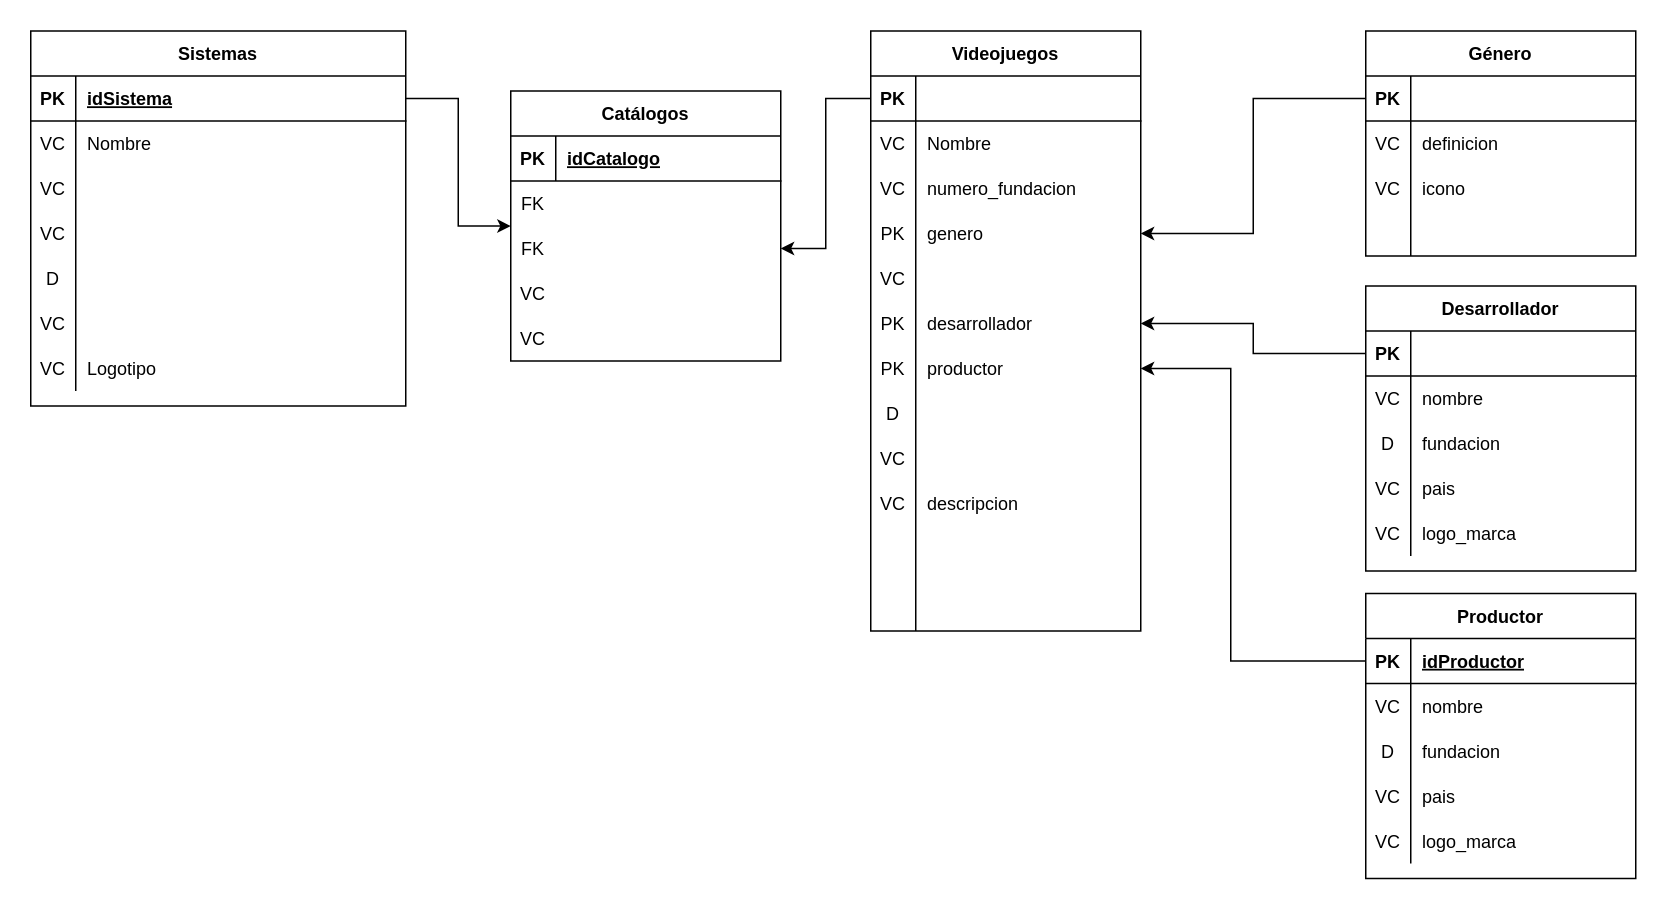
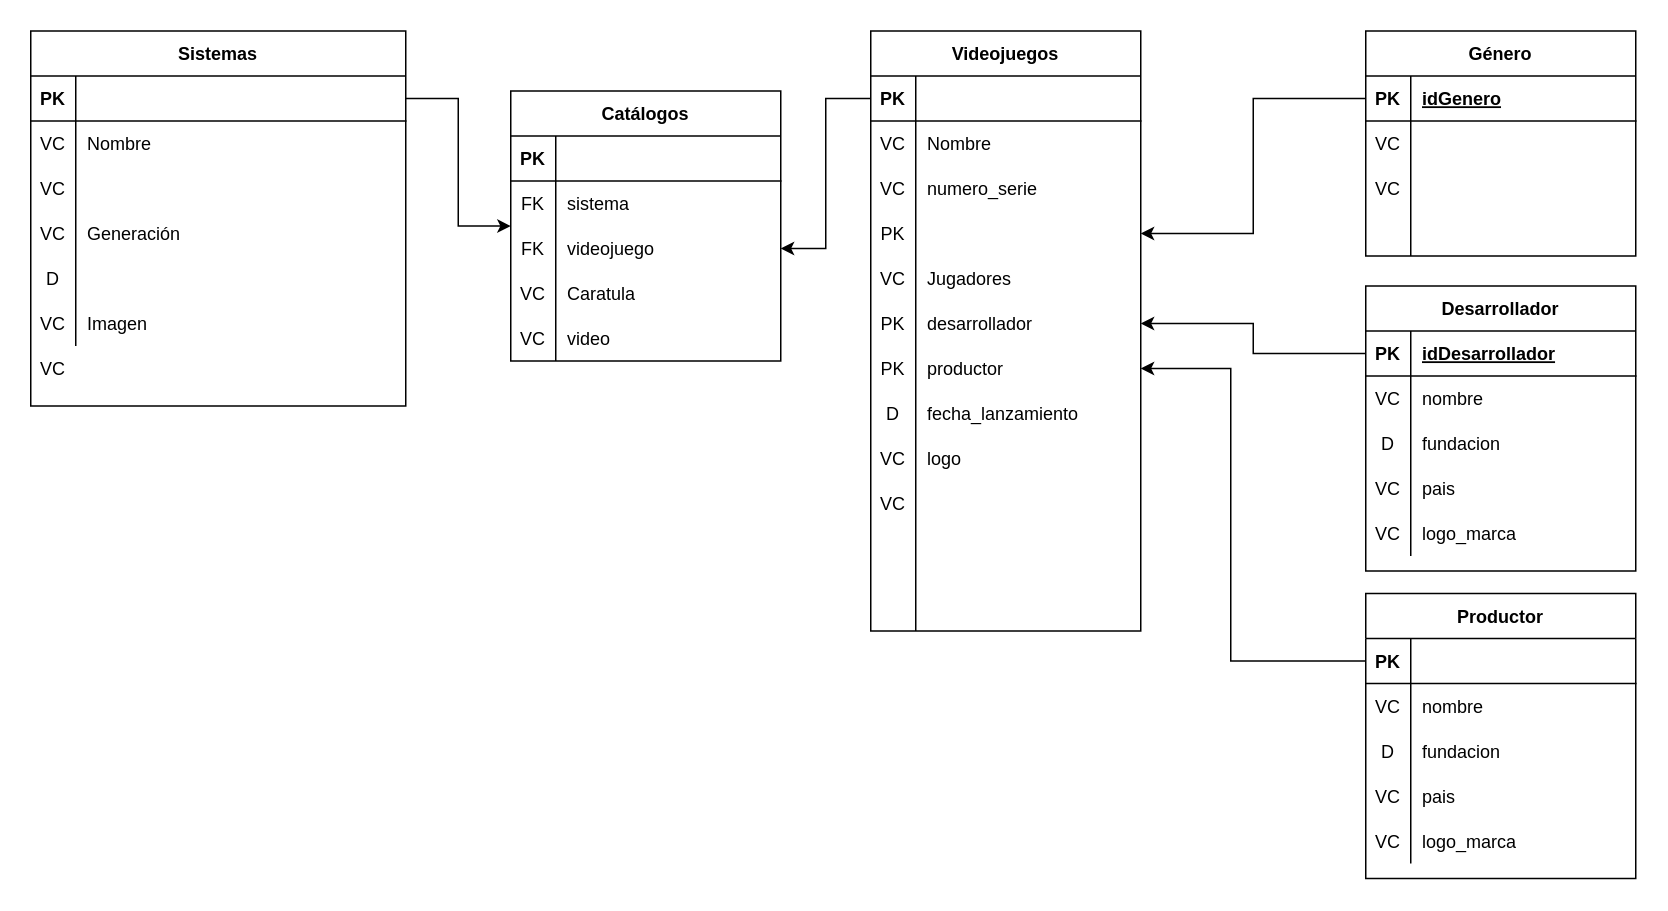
- <mxCell id="5" value="idSistema" style="shape=partialRectangle;overflow=hidden;connectable=0;fillColor=none;top=0;left=0;bottom=0;right=0;align=left;spacingLeft=6;fontStyle=5;" parent="3" vertex="1"><mxGeometry x="30" width="220" height="30" as="geometry" /></mxCell>
+ <mxCell id="83" value="idGenero" style="shape=partialRectangle;connectable=0;fillColor=none;top=0;left=0;bottom=0;right=0;align=left;spacingLeft=6;fontStyle=5;overflow=hidden;" vertex="1" parent="81"><mxGeometry x="30" width="150" height="30" as="geometry" /></mxCell>
- <mxCell id="86" value="definicion" style="shape=partialRectangle;connectable=0;fillColor=none;top=0;left=0;bottom=0;right=0;align=left;spacingLeft=6;overflow=hidden;" vertex="1" parent="84"><mxGeometry x="30" width="150" height="30" as="geometry" /></mxCell>
- <mxCell id="66" value="idCatalogo" style="shape=partialRectangle;connectable=0;fillColor=none;top=0;left=0;bottom=0;right=0;align=left;spacingLeft=6;fontStyle=5;overflow=hidden;" vertex="1" parent="64"><mxGeometry x="30" width="150" height="30" as="geometry" /></mxCell>
- <mxCell id="89" value="icono" style="shape=partialRectangle;connectable=0;fillColor=none;top=0;left=0;bottom=0;right=0;align=left;spacingLeft=6;overflow=hidden;" vertex="1" parent="87"><mxGeometry x="30" width="150" height="30" as="geometry" /></mxCell>
- <mxCell id="31" value="numero_fundacion" style="shape=partialRectangle;connectable=0;fillColor=none;top=0;left=0;bottom=0;right=0;align=left;spacingLeft=6;overflow=hidden;" vertex="1" parent="29"><mxGeometry x="30" width="150" height="30" as="geometry" /></mxCell>
+ <mxCell id="31" value="numero_serie" style="shape=partialRectangle;connectable=0;fillColor=none;top=0;left=0;bottom=0;right=0;align=left;spacingLeft=6;overflow=hidden;" vertex="1" parent="29"><mxGeometry x="30" width="150" height="30" as="geometry" /></mxCell>
+ <mxCell id="69" value="sistema" style="shape=partialRectangle;connectable=0;fillColor=none;top=0;left=0;bottom=0;right=0;align=left;spacingLeft=6;overflow=hidden;" vertex="1" parent="67"><mxGeometry x="30" width="150" height="30" as="geometry" /></mxCell>
+ <mxCell id="13" value="Generación" style="shape=partialRectangle;overflow=hidden;connectable=0;fillColor=none;top=0;left=0;bottom=0;right=0;align=left;spacingLeft=6;" vertex="1" parent="11"><mxGeometry x="30" width="220" height="30" as="geometry" /></mxCell>
- <mxCell id="34" value="genero" style="shape=partialRectangle;connectable=0;fillColor=none;top=0;left=0;bottom=0;right=0;align=left;spacingLeft=6;overflow=hidden;" vertex="1" parent="32"><mxGeometry x="30" width="150" height="30" as="geometry" /></mxCell>
+ <mxCell id="72" value="videojuego" style="shape=partialRectangle;connectable=0;fillColor=none;top=0;left=0;bottom=0;right=0;align=left;spacingLeft=6;overflow=hidden;" vertex="1" parent="70"><mxGeometry x="30" width="150" height="30" as="geometry" /></mxCell>
+ <mxCell id="37" value="Jugadores" style="shape=partialRectangle;connectable=0;fillColor=none;top=0;left=0;bottom=0;right=0;align=left;spacingLeft=6;overflow=hidden;" vertex="1" parent="35"><mxGeometry x="30" width="150" height="30" as="geometry" /></mxCell>
+ <mxCell id="75" value="Caratula" style="shape=partialRectangle;connectable=0;fillColor=none;top=0;left=0;bottom=0;right=0;align=left;spacingLeft=6;overflow=hidden;" vertex="1" parent="73"><mxGeometry x="30" width="150" height="30" as="geometry" /></mxCell>
+ <mxCell id="18" value="Imagen" style="shape=partialRectangle;overflow=hidden;connectable=0;fillColor=none;top=0;left=0;bottom=0;right=0;align=left;spacingLeft=6;" vertex="1" parent="16"><mxGeometry x="30" width="220" height="30" as="geometry" /></mxCell>
+ <mxCell id="78" value="video" style="shape=partialRectangle;connectable=0;fillColor=none;top=0;left=0;bottom=0;right=0;align=left;spacingLeft=6;overflow=hidden;" vertex="1" parent="76"><mxGeometry x="30" width="150" height="30" as="geometry" /></mxCell>
+ <mxCell id="96" value="idDesarrollador" style="shape=partialRectangle;connectable=0;fillColor=none;top=0;left=0;bottom=0;right=0;align=left;spacingLeft=6;fontStyle=5;overflow=hidden;" vertex="1" parent="94"><mxGeometry x="30" width="150" height="30" as="geometry" /></mxCell>
- <mxCell id="21" value="Logotipo" style="shape=partialRectangle;overflow=hidden;connectable=0;fillColor=none;top=0;left=0;bottom=0;right=0;align=left;spacingLeft=6;" vertex="1" parent="19"><mxGeometry x="30" width="220" height="30" as="geometry" /></mxCell>
+ <mxCell id="46" value="fecha_lanzamiento" style="shape=partialRectangle;connectable=0;fillColor=none;top=0;left=0;bottom=0;right=0;align=left;spacingLeft=6;overflow=hidden;" vertex="1" parent="44"><mxGeometry x="30" width="150" height="30" as="geometry" /></mxCell>
+ <mxCell id="49" value="logo" style="shape=partialRectangle;connectable=0;fillColor=none;top=0;left=0;bottom=0;right=0;align=left;spacingLeft=6;overflow=hidden;" vertex="1" parent="47"><mxGeometry x="30" width="150" height="30" as="geometry" /></mxCell>
- <mxCell id="52" value="descripcion" style="shape=partialRectangle;connectable=0;fillColor=none;top=0;left=0;bottom=0;right=0;align=left;spacingLeft=6;overflow=hidden;" vertex="1" parent="50"><mxGeometry x="30" width="150" height="30" as="geometry" /></mxCell>
- <mxCell id="113" value="idProductor" style="shape=partialRectangle;connectable=0;fillColor=none;top=0;left=0;bottom=0;right=0;align=left;spacingLeft=6;fontStyle=5;overflow=hidden;" vertex="1" parent="111"><mxGeometry x="30" width="150" height="30" as="geometry" /></mxCell>
